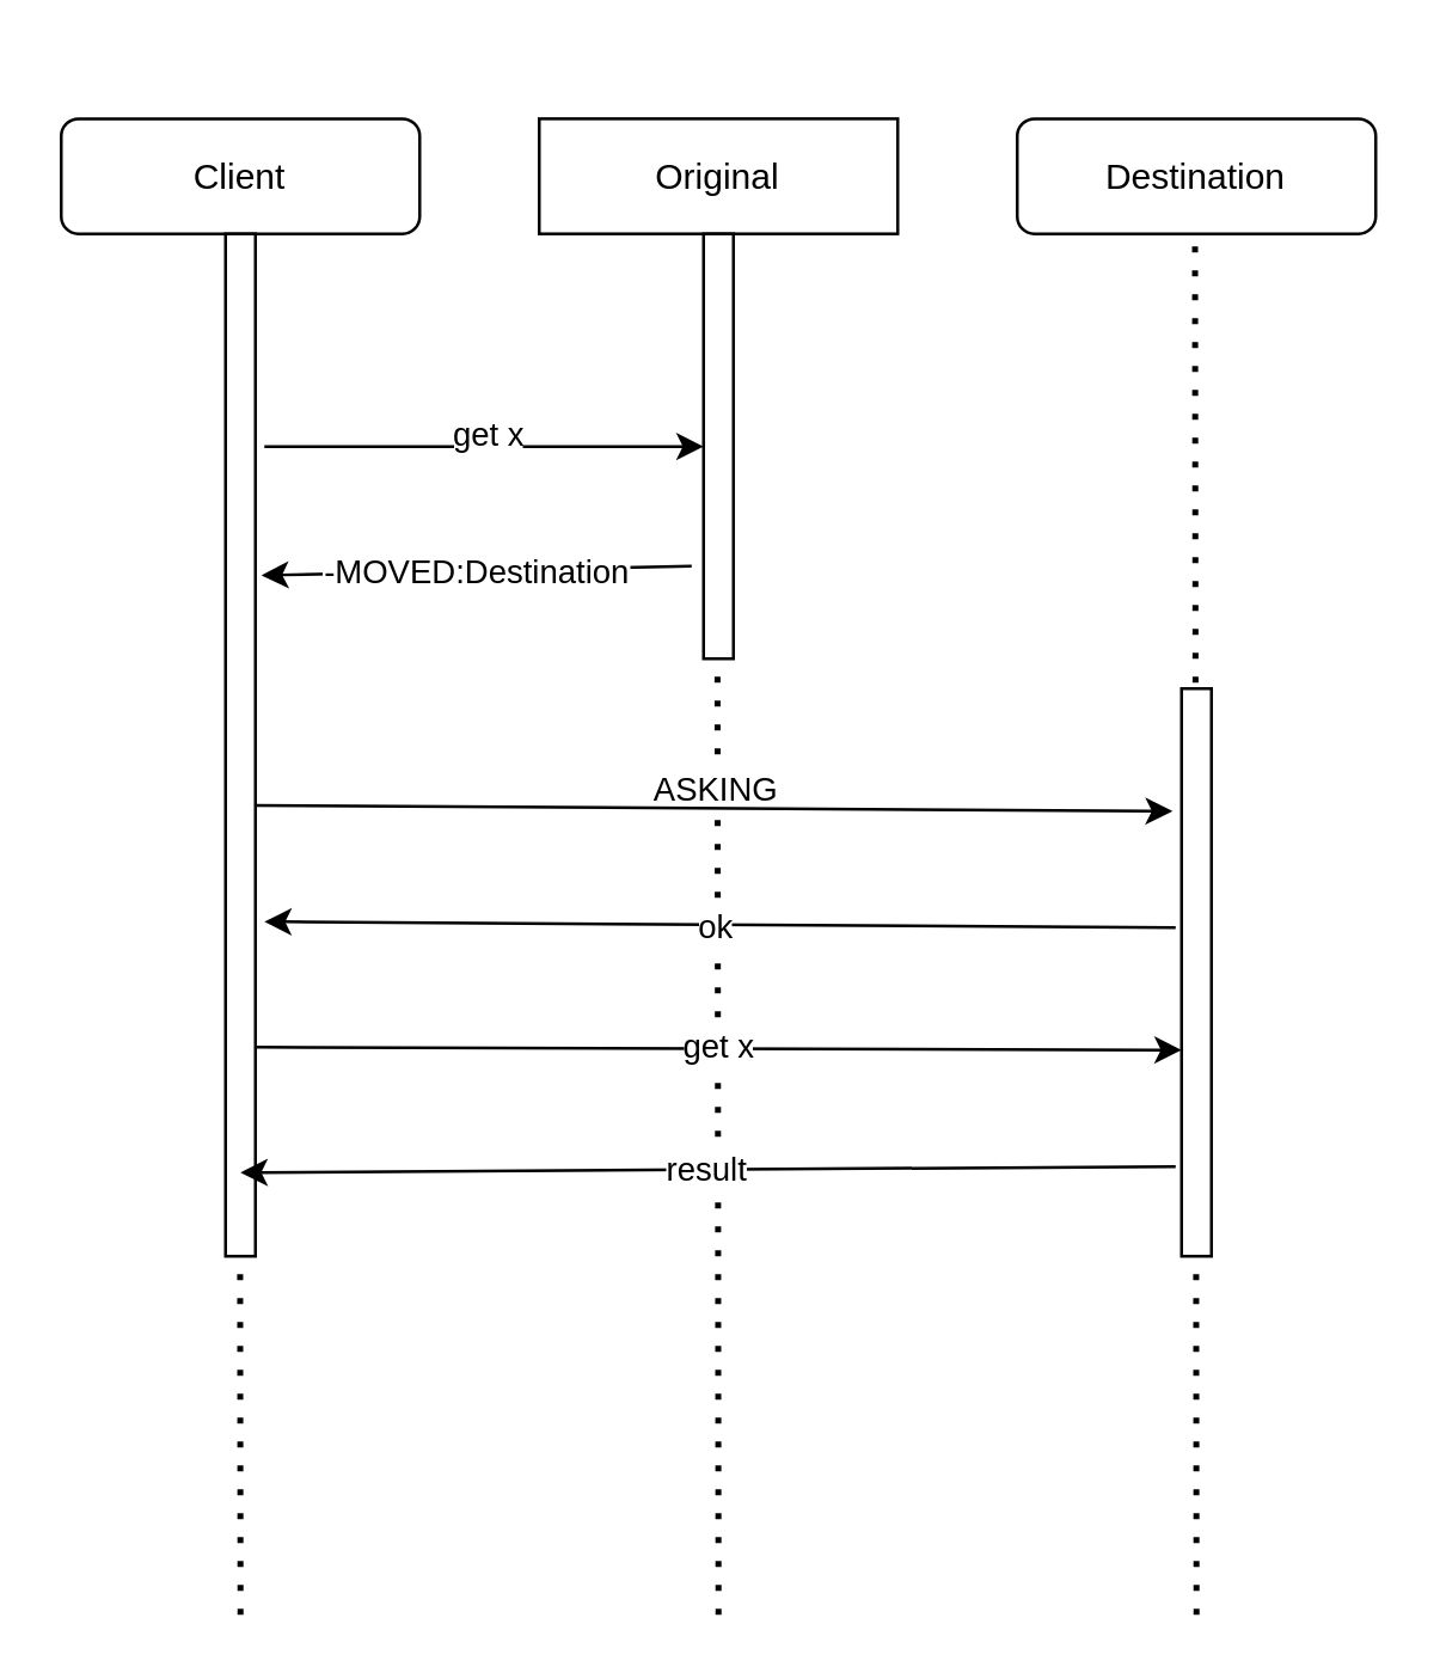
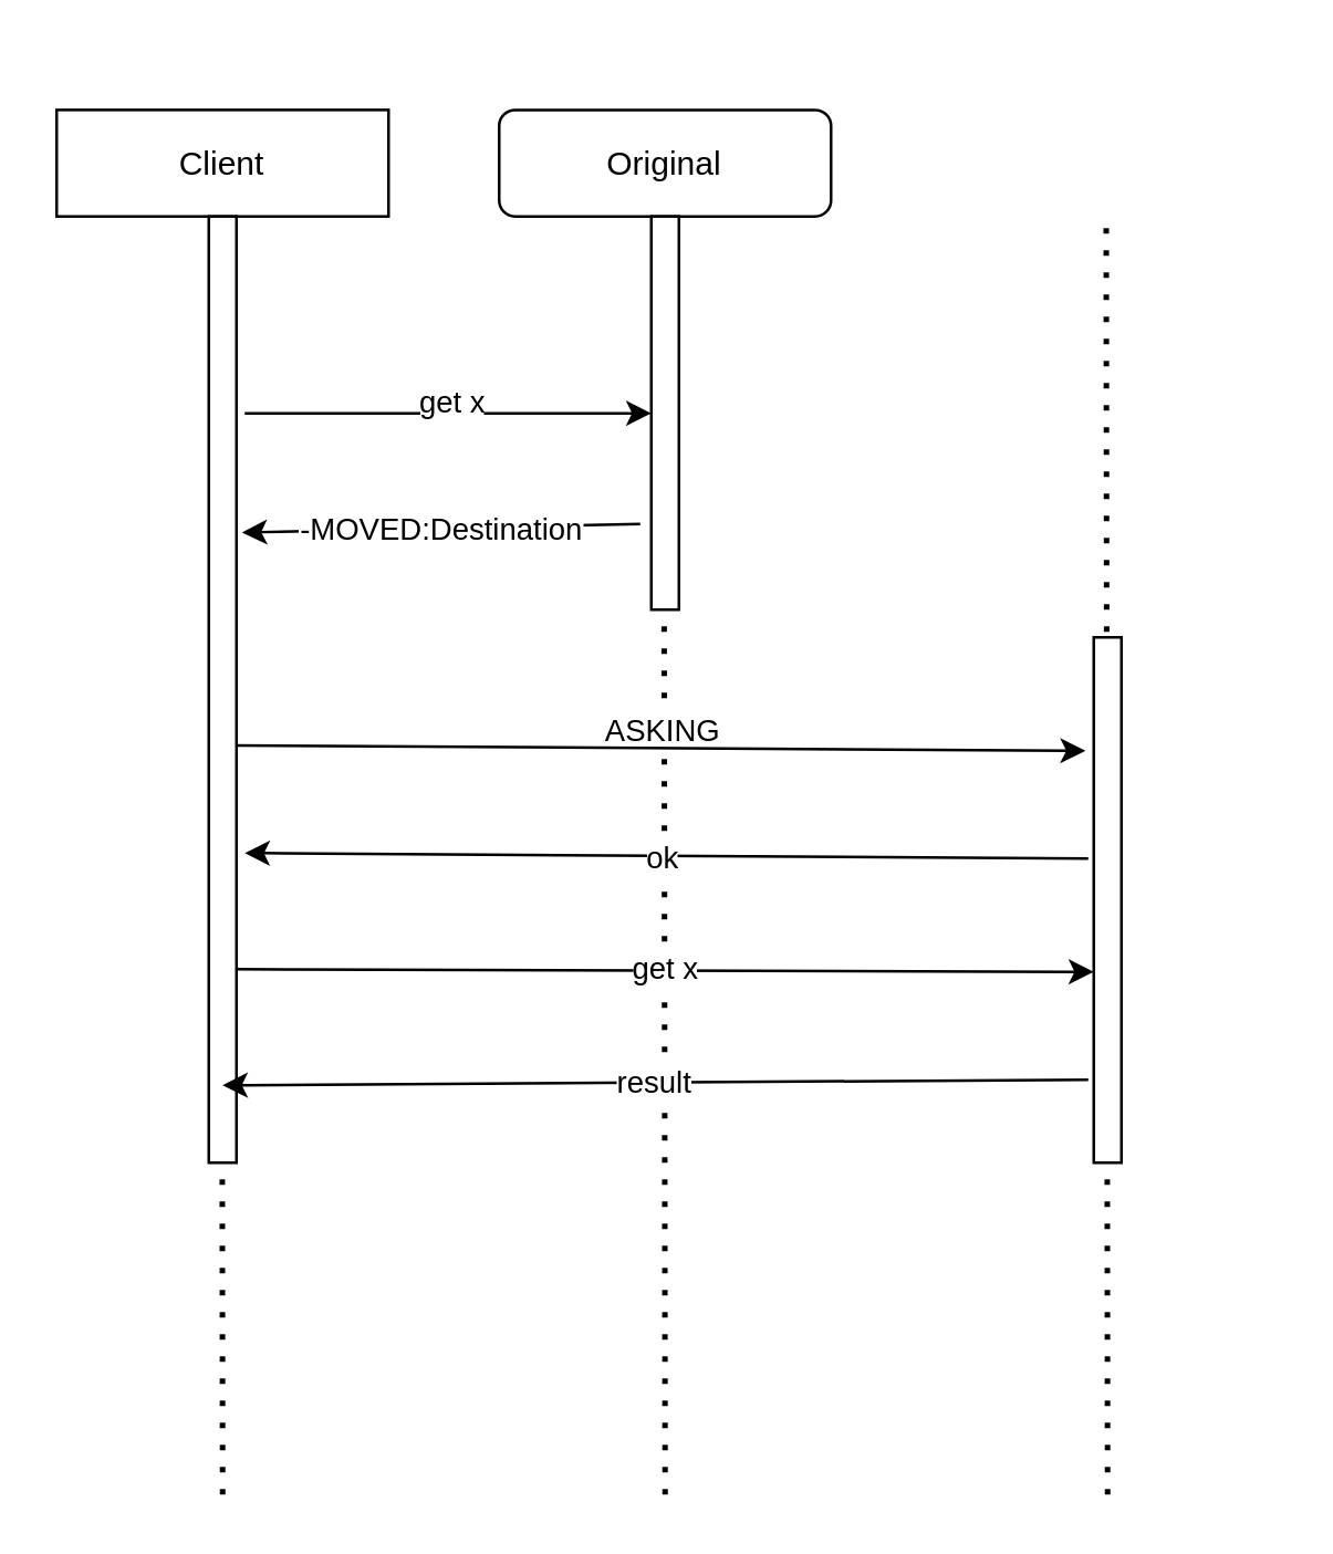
- <mxCell id="3" value="Client" style="rounded=1;whiteSpace=wrap;html=1;direction=west;" vertex="1" parent="2"><mxGeometry y="19.259" width="120" height="38.519" as="geometry" /></mxCell>
+ <mxCell id="3" value="Client" style="whiteSpace=wrap;html=1;direction=west;rounded=0;" vertex="1" parent="2"><mxGeometry y="19.259" width="120" height="38.519" as="geometry" /></mxCell>
- <mxCell id="7" value="Original" style="whiteSpace=wrap;html=1;direction=west;rounded=0;" vertex="1" parent="6"><mxGeometry y="19.259" width="120" height="38.519" as="geometry" /></mxCell>
+ <mxCell id="7" value="Original" style="rounded=1;whiteSpace=wrap;html=1;direction=west;" vertex="1" parent="6"><mxGeometry y="19.259" width="120" height="38.519" as="geometry" /></mxCell>
- <mxCell id="12" value="Destination" style="rounded=1;whiteSpace=wrap;html=1;direction=west;" vertex="1" parent="11"><mxGeometry y="19.259" width="120" height="38.519" as="geometry" /></mxCell>
